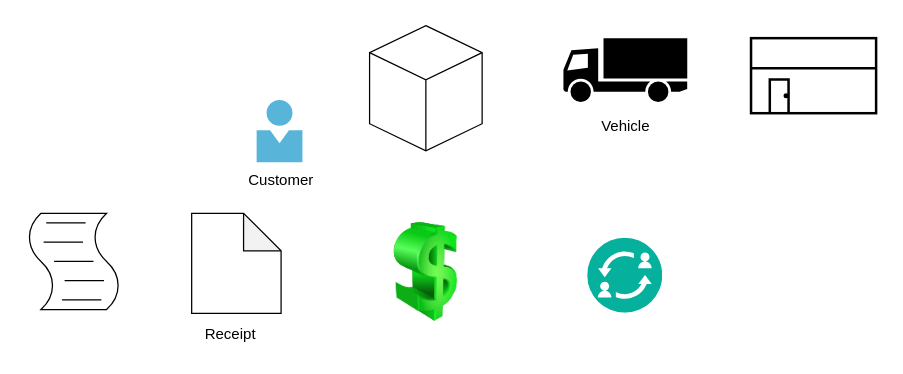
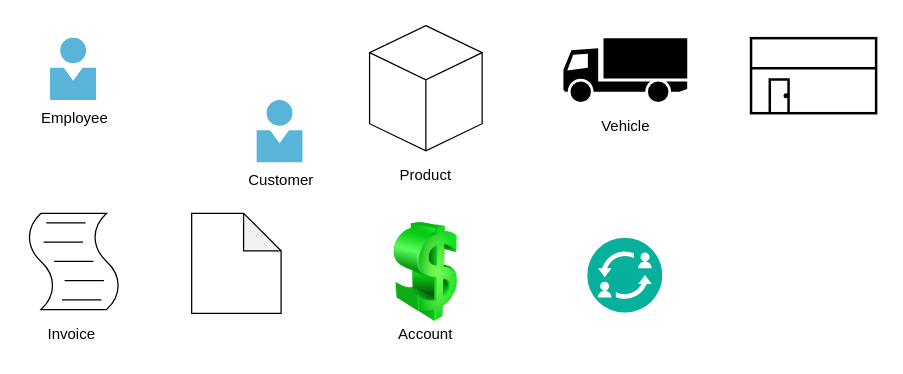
+ <mxCell id="2" value="Employee" style="aspect=fixed;html=1;points=[];align=center;image;fontSize=12;image=img/lib/mscae/Person.svg;" vertex="1" parent="1"><mxGeometry x="40" y="30" width="37" height="50" as="geometry" /></mxCell>
+ <mxCell id="11" value="Product" style="text;html=1;strokeColor=none;fillColor=none;align=center;verticalAlign=middle;whiteSpace=wrap;rounded=0;fontSize=12;" vertex="1" parent="9"><mxGeometry x="25" y="110" width="40" height="20" as="geometry" /></mxCell>
+ <mxCell id="14" value="Invoice" style="text;html=1;strokeColor=none;fillColor=none;align=center;verticalAlign=middle;whiteSpace=wrap;rounded=0;fontSize=12;" vertex="1" parent="12"><mxGeometry x="17" y="87" width="40" height="20" as="geometry" /></mxCell>
- <mxCell id="17" value="Receipt" style="text;html=1;strokeColor=none;fillColor=none;align=center;verticalAlign=middle;whiteSpace=wrap;rounded=0;fontSize=12;" vertex="1" parent="15"><mxGeometry x="11.5" y="87" width="40" height="20" as="geometry" /></mxCell>
+ <mxCell id="20" value="Account" style="text;html=1;strokeColor=none;fillColor=none;align=center;verticalAlign=middle;whiteSpace=wrap;rounded=0;fontSize=12;" vertex="1" parent="18"><mxGeometry x="10" y="80" width="60" height="20" as="geometry" /></mxCell>
